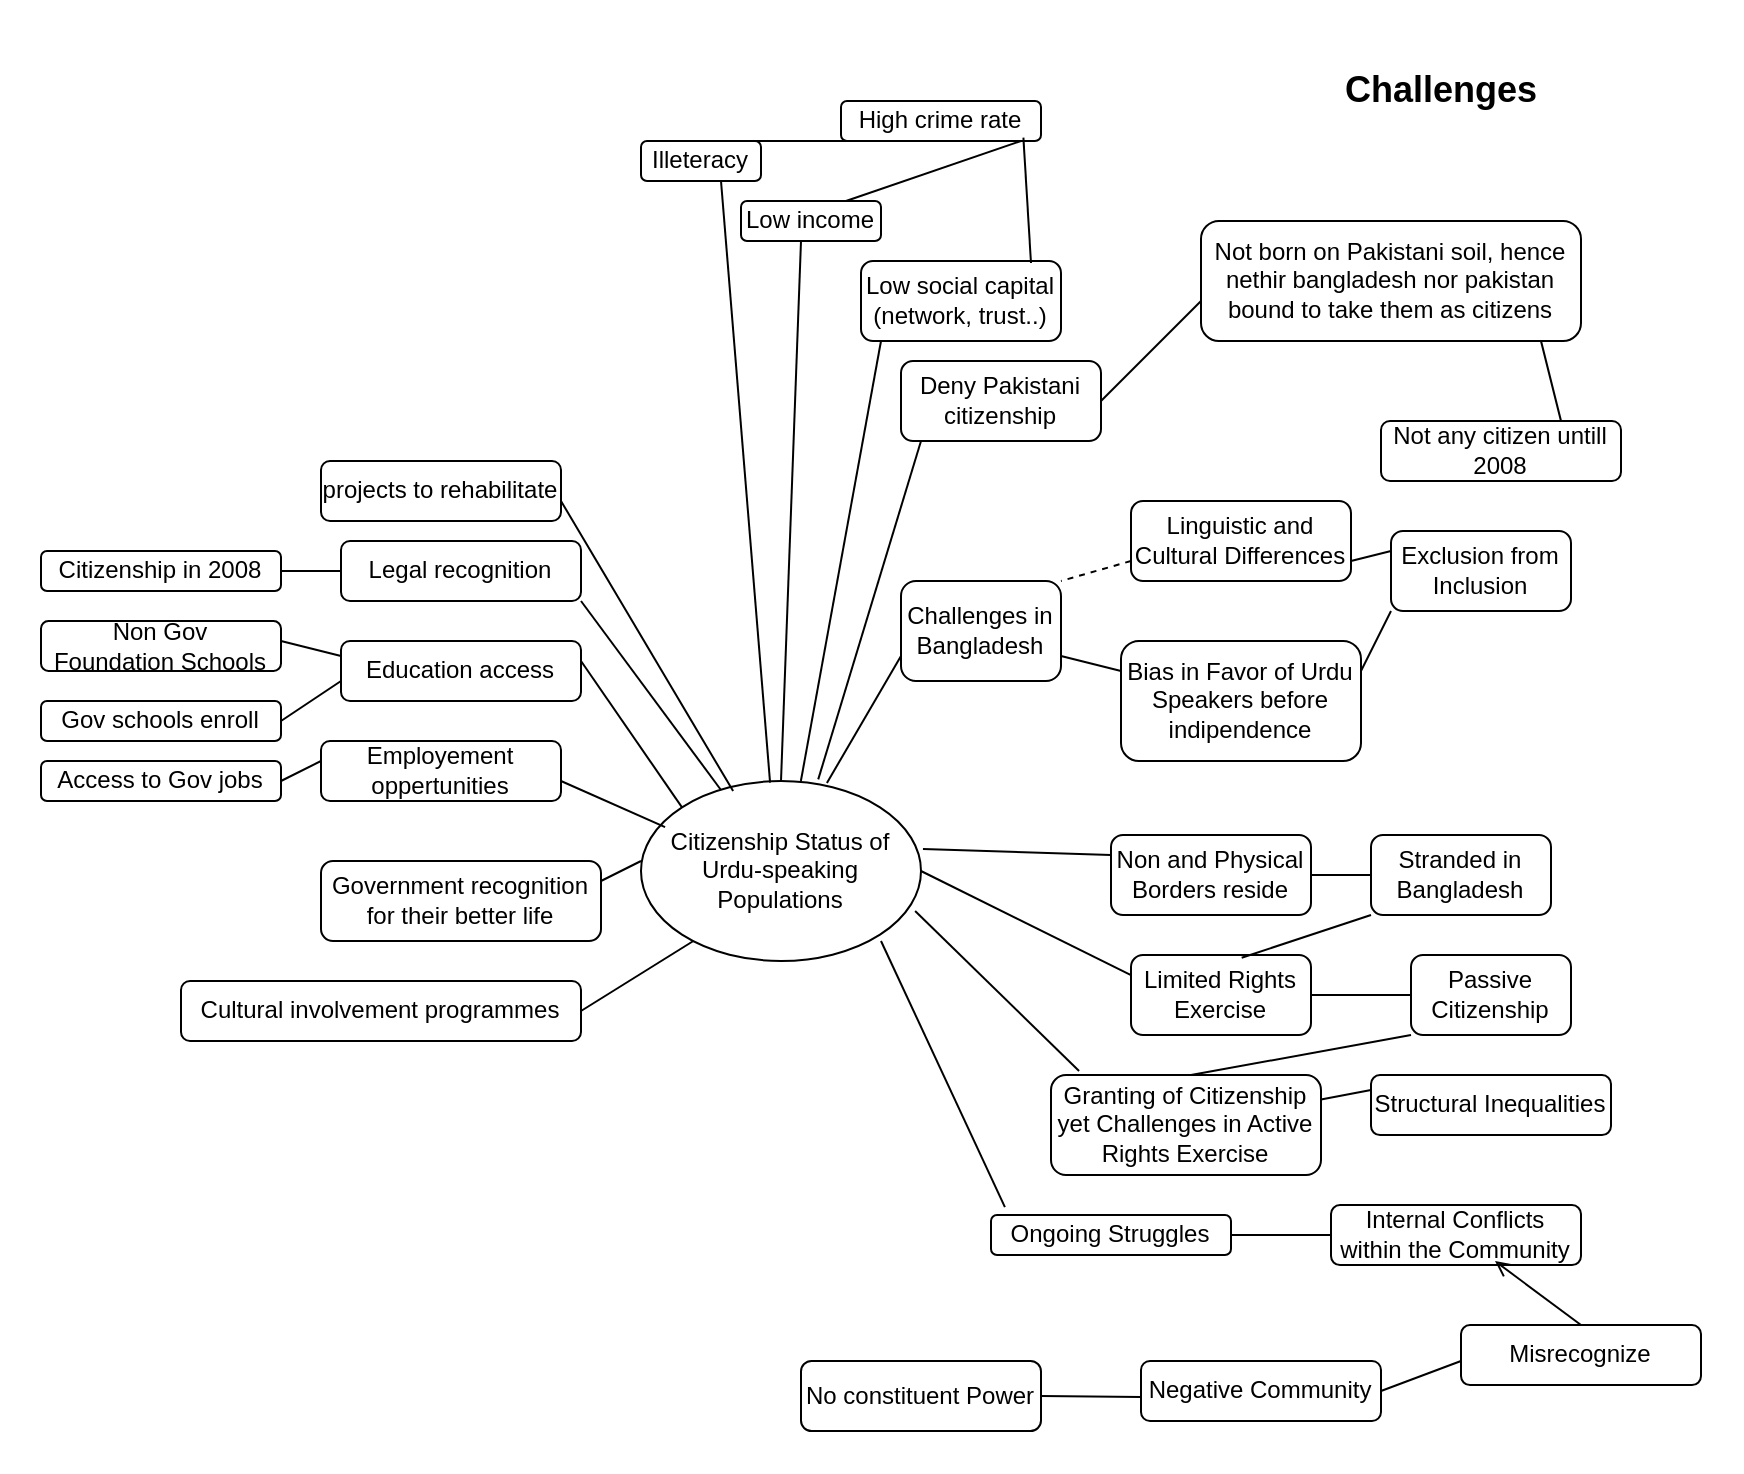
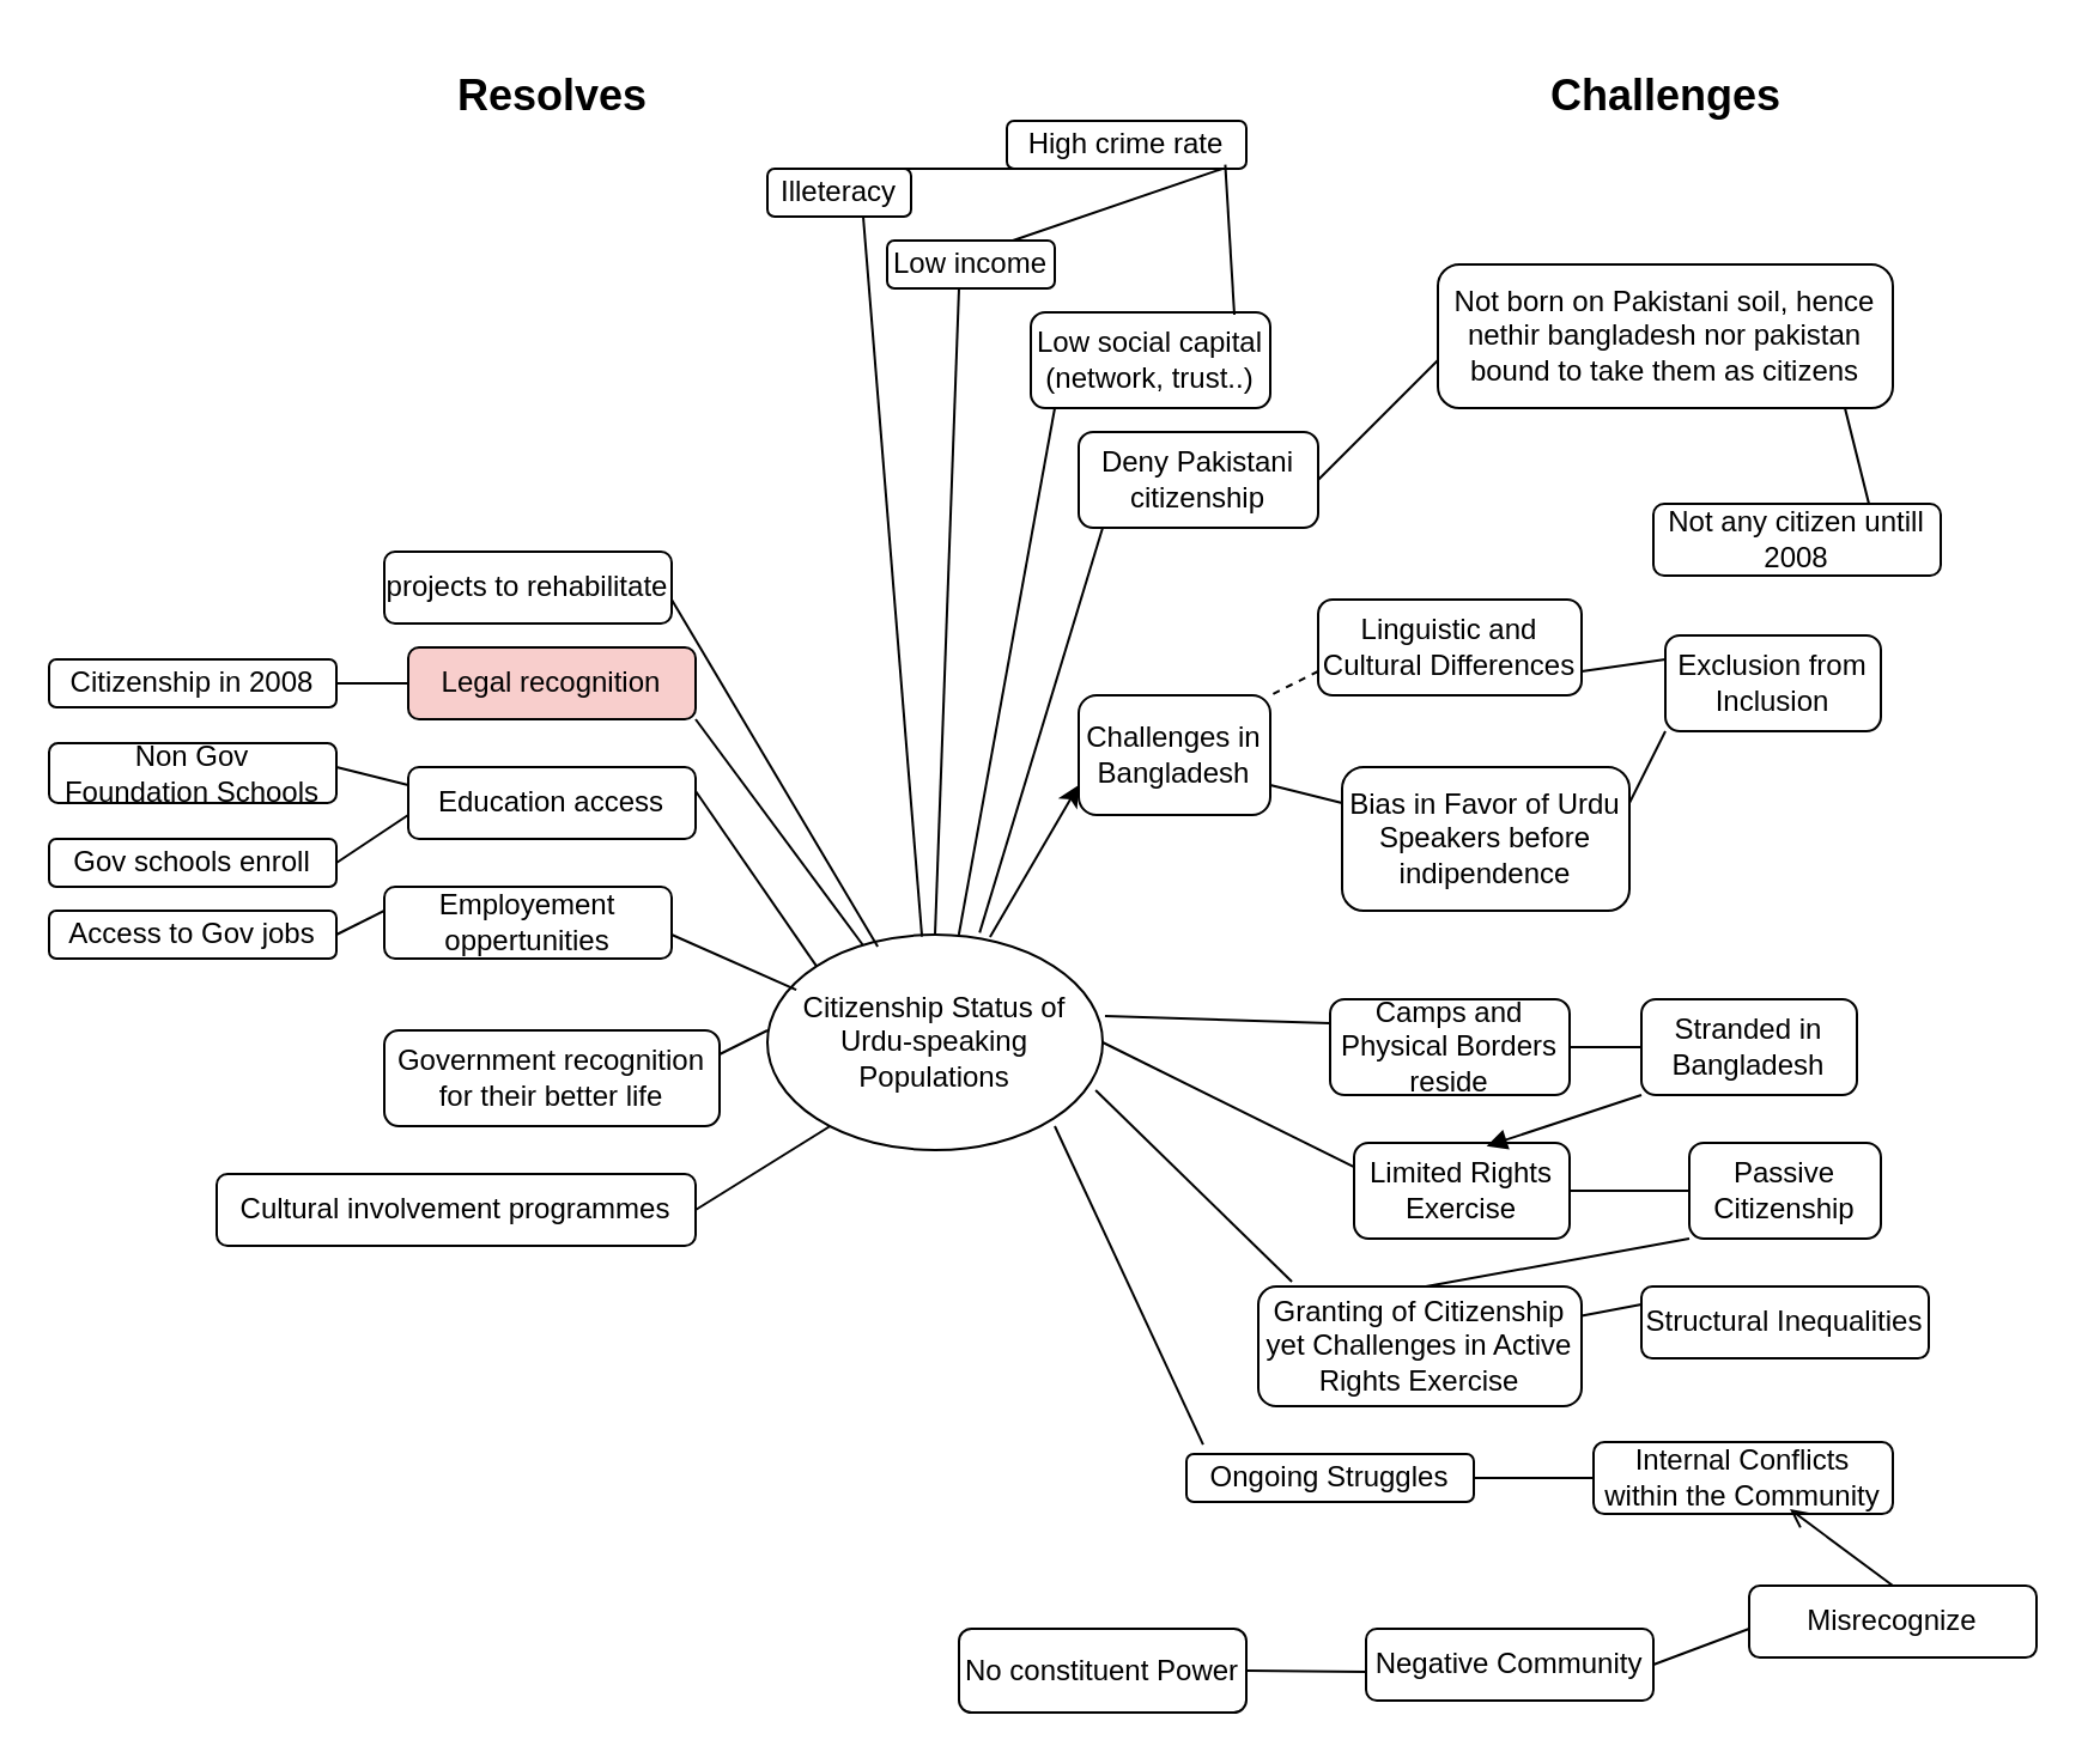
+ <mxCell id="51" value="&lt;font style=&quot;font-size: 18px;&quot;&gt;&lt;b&gt;Resolves&lt;/b&gt;&lt;/font&gt;" style="text;html=1;align=center;verticalAlign=middle;resizable=0;points=[];autosize=1;strokeColor=none;fillColor=none;" vertex="1" parent="1"><mxGeometry x="180" y="20" width="100" height="40" as="geometry" /></mxCell>
- <mxCell id="52" value="&lt;font style=&quot;font-size: 18px;&quot;&gt;&lt;b&gt;Challenges&lt;/b&gt;&lt;/font&gt;" style="text;html=1;align=center;verticalAlign=middle;resizable=0;points=[];autosize=1;strokeColor=none;fillColor=none;" vertex="1" parent="1"><mxGeometry x="660" y="25" width="120" height="40" as="geometry" /></mxCell>
+ <mxCell id="52" value="&lt;font style=&quot;font-size: 18px;&quot;&gt;&lt;b&gt;Challenges&lt;/b&gt;&lt;/font&gt;" style="text;html=1;align=center;verticalAlign=middle;resizable=0;points=[];autosize=1;strokeColor=none;fillColor=none;" vertex="1" parent="1"><mxGeometry x="635" y="20" width="120" height="40" as="geometry" /></mxCell>
- <mxCell id="5" value="Linguistic and Cultural Differences" style="rounded=1;whiteSpace=wrap;html=1;" vertex="1" parent="1"><mxGeometry x="565" y="250" width="110" height="40" as="geometry" /></mxCell>
+ <mxCell id="5" value="Linguistic and Cultural Differences" style="rounded=1;whiteSpace=wrap;html=1;" vertex="1" parent="1"><mxGeometry x="550" y="250" width="110" height="40" as="geometry" /></mxCell>
- <mxCell id="35" value="Legal recognition" style="rounded=1;whiteSpace=wrap;html=1;" vertex="1" parent="1"><mxGeometry x="170" y="270" width="120" height="30" as="geometry" /></mxCell>
+ <mxCell id="35" value="Legal recognition" style="rounded=1;whiteSpace=wrap;html=1;fillColor=#f8cecc;" vertex="1" parent="1"><mxGeometry x="170" y="270" width="120" height="30" as="geometry" /></mxCell>
- <mxCell id="4" value="" style="endArrow=none;html=1;rounded=0;entryX=0;entryY=0.75;entryDx=0;entryDy=0;exitX=0.664;exitY=0.011;exitDx=0;exitDy=0;exitPerimeter=0;" edge="1" parent="1" source="2" target="3"><mxGeometry width="50" height="50" relative="1" as="geometry"><mxPoint x="370" y="420" as="sourcePoint" /><mxPoint x="420" y="370" as="targetPoint" /><Array as="points" /></mxGeometry></mxCell>
+ <mxCell id="4" value="" style="endArrow=classic;html=1;rounded=0;entryX=0;entryY=0.75;entryDx=0;entryDy=0;exitX=0.664;exitY=0.011;exitDx=0;exitDy=0;exitPerimeter=0;" edge="1" parent="1" source="2" target="3"><mxGeometry width="50" height="50" relative="1" as="geometry"><mxPoint x="370" y="420" as="sourcePoint" /><mxPoint x="420" y="370" as="targetPoint" /><Array as="points" /></mxGeometry></mxCell>
- <mxCell id="19" value="Non and Physical Borders reside" style="rounded=1;whiteSpace=wrap;html=1;" vertex="1" parent="1"><mxGeometry x="555" y="417.03" width="100" height="40" as="geometry" /></mxCell>
+ <mxCell id="19" value="Camps and Physical Borders reside" style="rounded=1;whiteSpace=wrap;html=1;" vertex="1" parent="1"><mxGeometry x="555" y="417.03" width="100" height="40" as="geometry" /></mxCell>
- <mxCell id="24" value="" style="endArrow=none;html=1;rounded=0;exitX=0;exitY=1;exitDx=0;exitDy=0;entryX=0.615;entryY=0.033;entryDx=0;entryDy=0;entryPerimeter=0;" edge="1" parent="1" source="20" target="18"><mxGeometry width="50" height="50" relative="1" as="geometry"><mxPoint x="520" y="527.03" as="sourcePoint" /><mxPoint x="660" y="480" as="targetPoint" /></mxGeometry></mxCell>
+ <mxCell id="24" value="" style="endArrow=block;html=1;rounded=0;exitX=0;exitY=1;exitDx=0;exitDy=0;entryX=0.615;entryY=0.033;entryDx=0;entryDy=0;entryPerimeter=0;" edge="1" parent="1" source="20" target="18"><mxGeometry width="50" height="50" relative="1" as="geometry"><mxPoint x="520" y="527.03" as="sourcePoint" /><mxPoint x="660" y="480" as="targetPoint" /></mxGeometry></mxCell>
